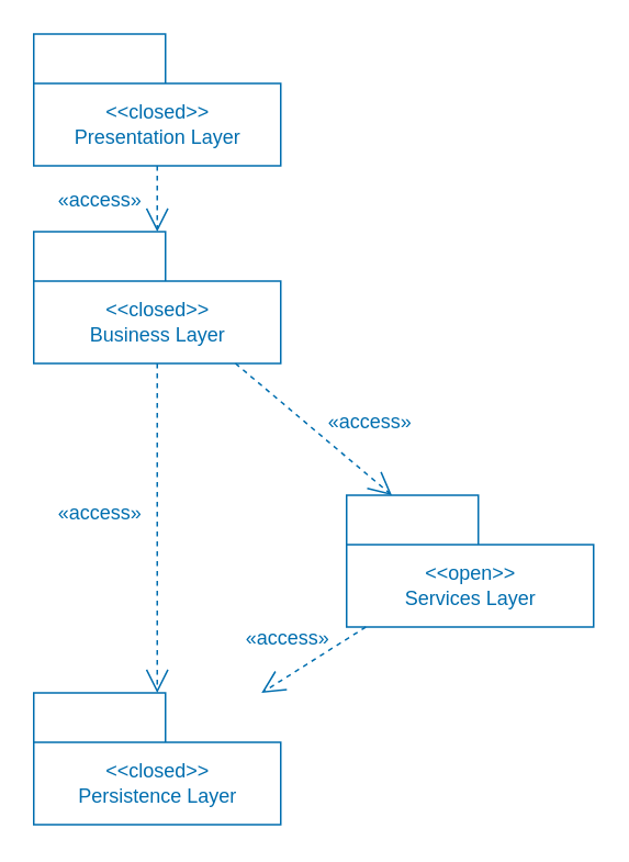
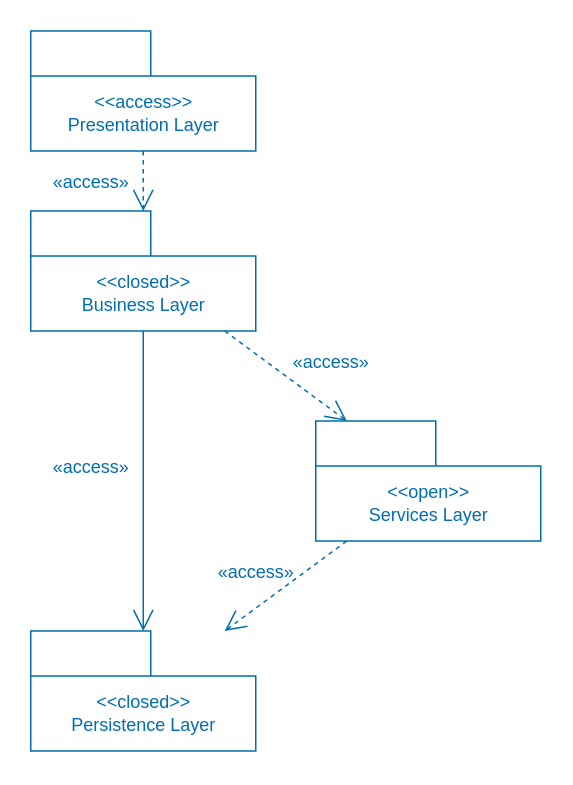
- <mxCell id="2" value="&amp;lt;&amp;lt;closed&amp;gt;&amp;gt;&lt;br&gt;Presentation Layer" style="shape=folder;fontStyle=0;tabWidth=80;tabHeight=30;tabPosition=left;html=1;boundedLbl=1;fillColor=none;fontColor=#006EAF;strokeColor=#006EAF;" parent="1" vertex="1"><mxGeometry x="20" y="20" width="150" height="80" as="geometry" /></mxCell>
+ <mxCell id="2" value="&amp;lt;&amp;lt;access&amp;gt;&amp;gt;&lt;br&gt;Presentation Layer" style="shape=folder;fontStyle=0;tabWidth=80;tabHeight=30;tabPosition=left;html=1;boundedLbl=1;fillColor=none;fontColor=#006EAF;strokeColor=#006EAF;" parent="1" vertex="1"><mxGeometry x="20" y="20" width="150" height="80" as="geometry" /></mxCell>
- <mxCell id="6" value="&lt;span style=&quot;font-size: 12px;&quot;&gt;«access»&lt;/span&gt;" style="edgeStyle=none;html=1;endArrow=open;endSize=12;dashed=1;verticalAlign=bottom;fontColor=#006EAF;fillColor=#1ba1e2;strokeColor=#006EAF;labelBackgroundColor=none;" parent="1" source="3" target="4" edge="1"><mxGeometry x="-0.0" y="-35" width="160" relative="1" as="geometry"><mxPoint x="105" y="110" as="sourcePoint" /><mxPoint x="105" y="150" as="targetPoint" /><mxPoint as="offset" /></mxGeometry></mxCell>
+ <mxCell id="6" value="&lt;span style=&quot;font-size: 12px;&quot;&gt;«access»&lt;/span&gt;" style="edgeStyle=none;html=1;endArrow=open;endSize=12;dashed=0;verticalAlign=bottom;fontColor=#006EAF;fillColor=#1ba1e2;strokeColor=#006EAF;labelBackgroundColor=none;" parent="1" source="3" target="4" edge="1"><mxGeometry x="-0.0" y="-35" width="160" relative="1" as="geometry"><mxPoint x="105" y="110" as="sourcePoint" /><mxPoint x="105" y="150" as="targetPoint" /><mxPoint as="offset" /></mxGeometry></mxCell>
- <mxCell id="7" value="&amp;lt;&amp;lt;open&amp;gt;&amp;gt;&lt;br&gt;Services Layer" style="shape=folder;fontStyle=0;tabWidth=80;tabHeight=30;tabPosition=left;html=1;boundedLbl=1;fillColor=none;fontColor=#006EAF;strokeColor=#006EAF;" parent="1" vertex="1"><mxGeometry x="210" y="300" width="150" height="80" as="geometry" /></mxCell>
+ <mxCell id="7" value="&amp;lt;&amp;lt;open&amp;gt;&amp;gt;&lt;br&gt;Services Layer" style="shape=folder;fontStyle=0;tabWidth=80;tabHeight=30;tabPosition=left;html=1;boundedLbl=1;fillColor=none;fontColor=#006EAF;strokeColor=#006EAF;" parent="1" vertex="1"><mxGeometry x="210" y="280" width="150" height="80" as="geometry" /></mxCell>
